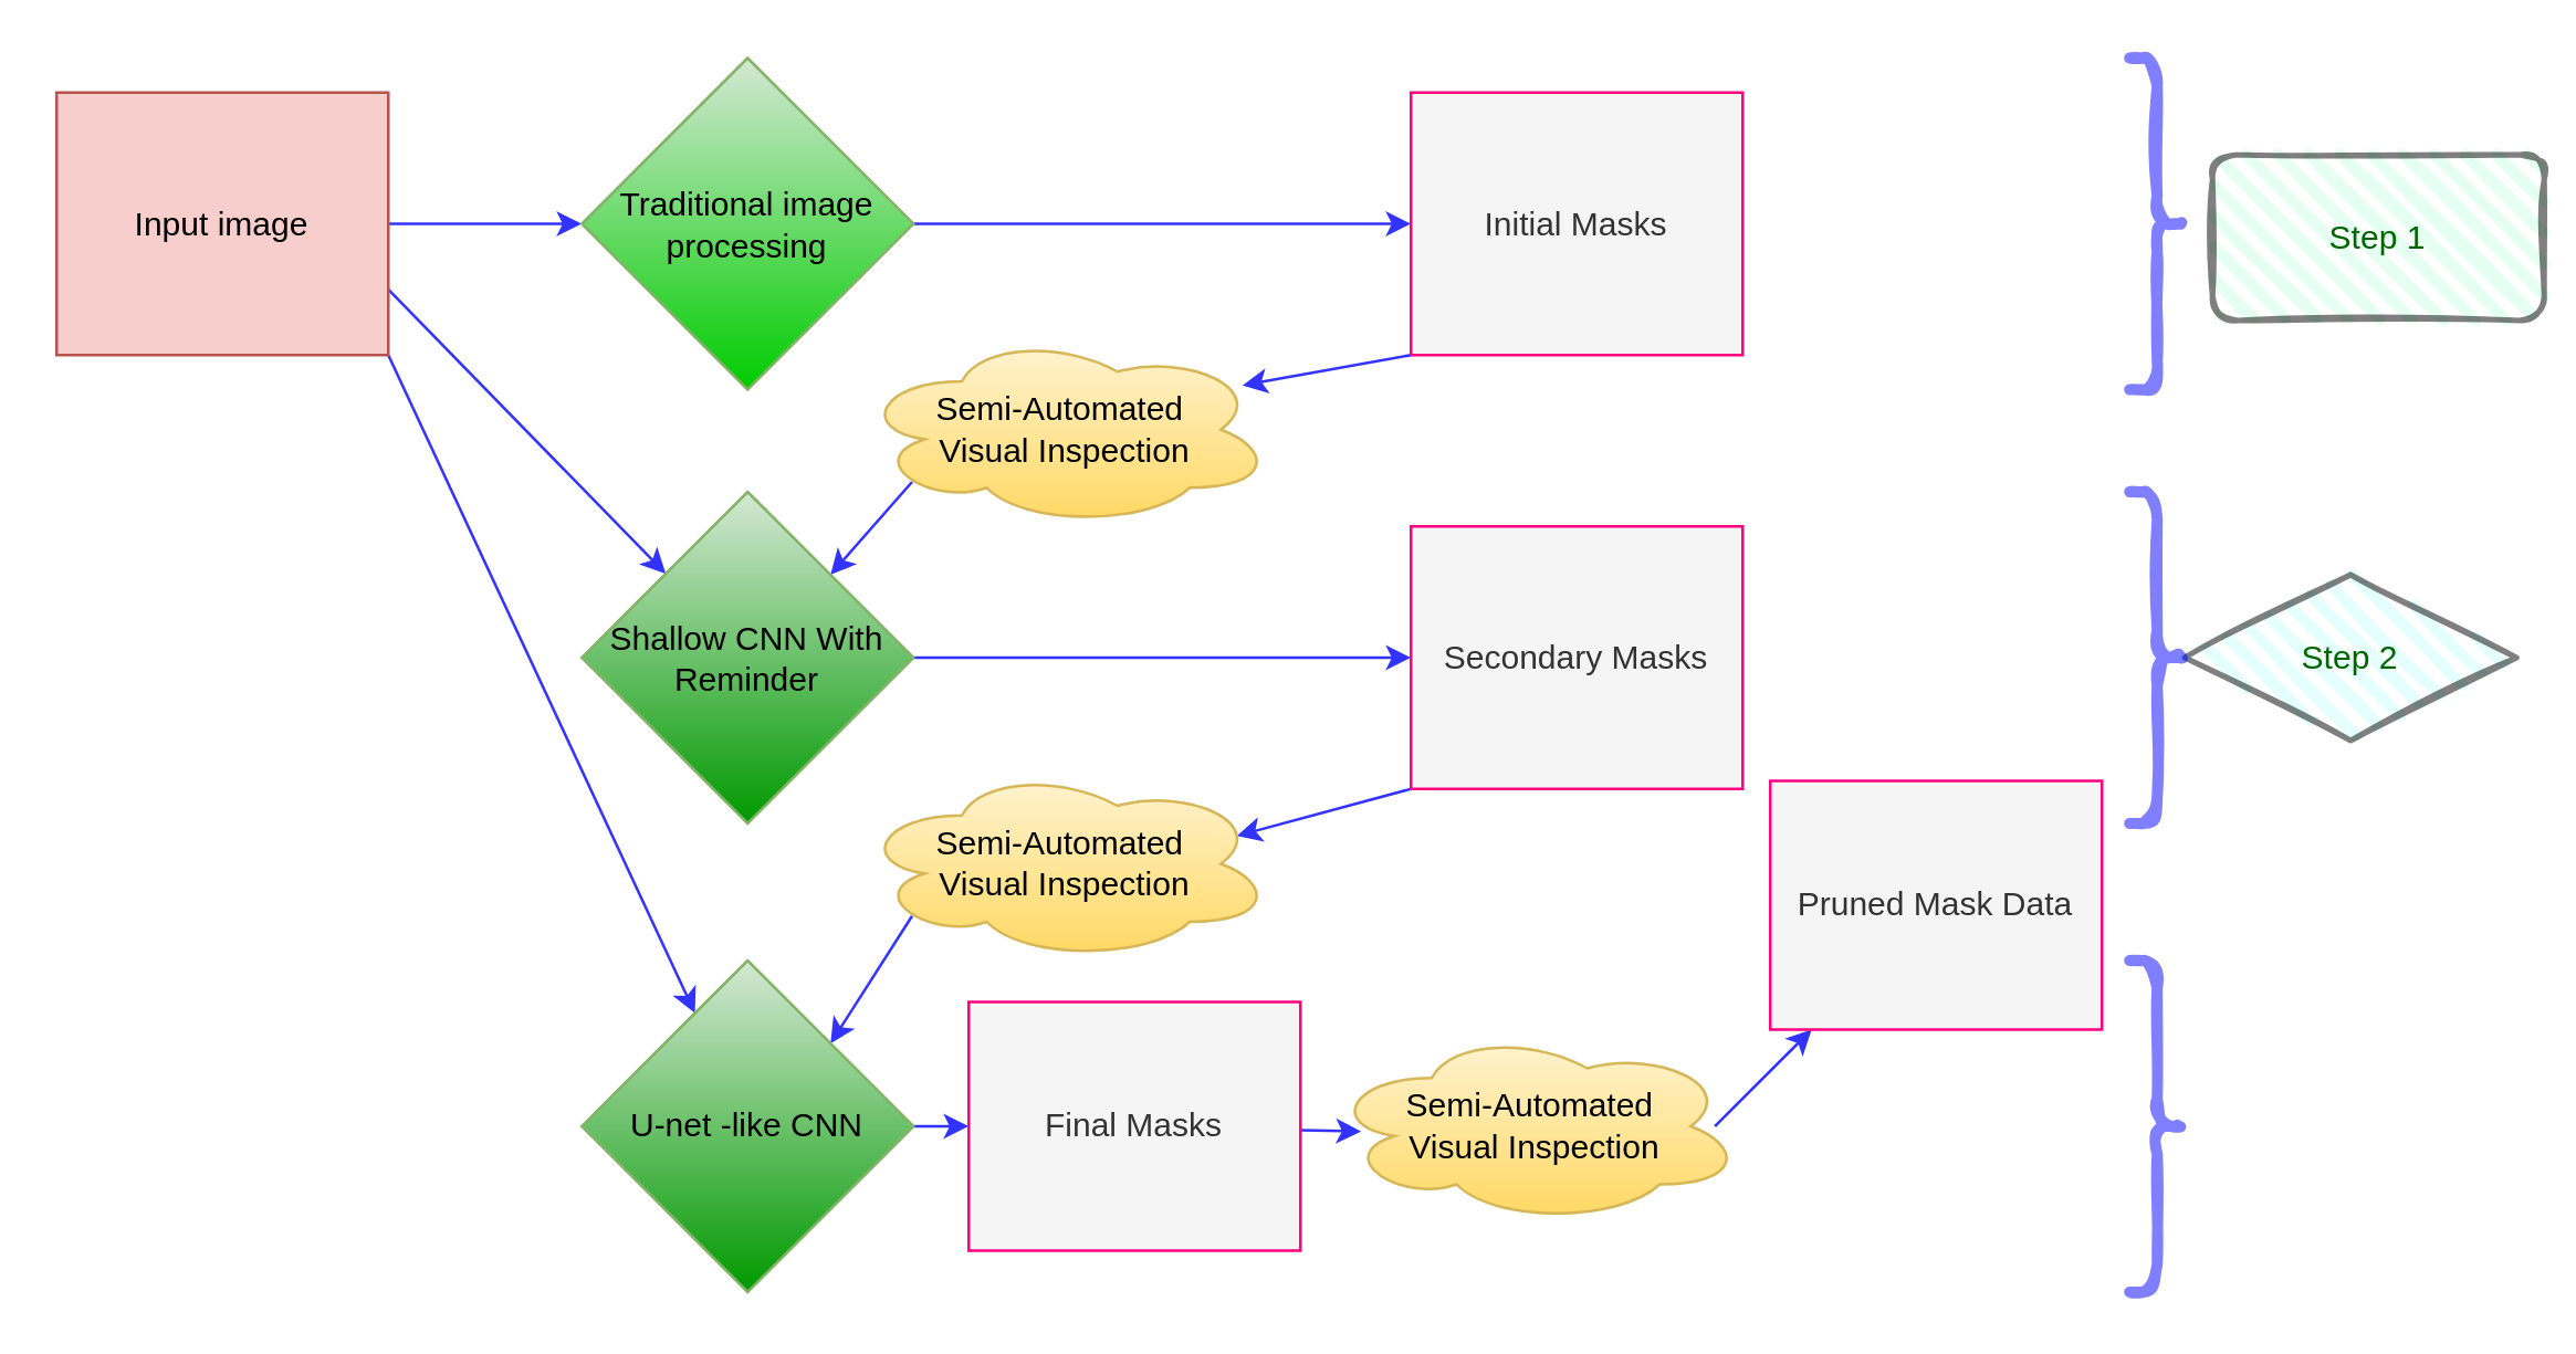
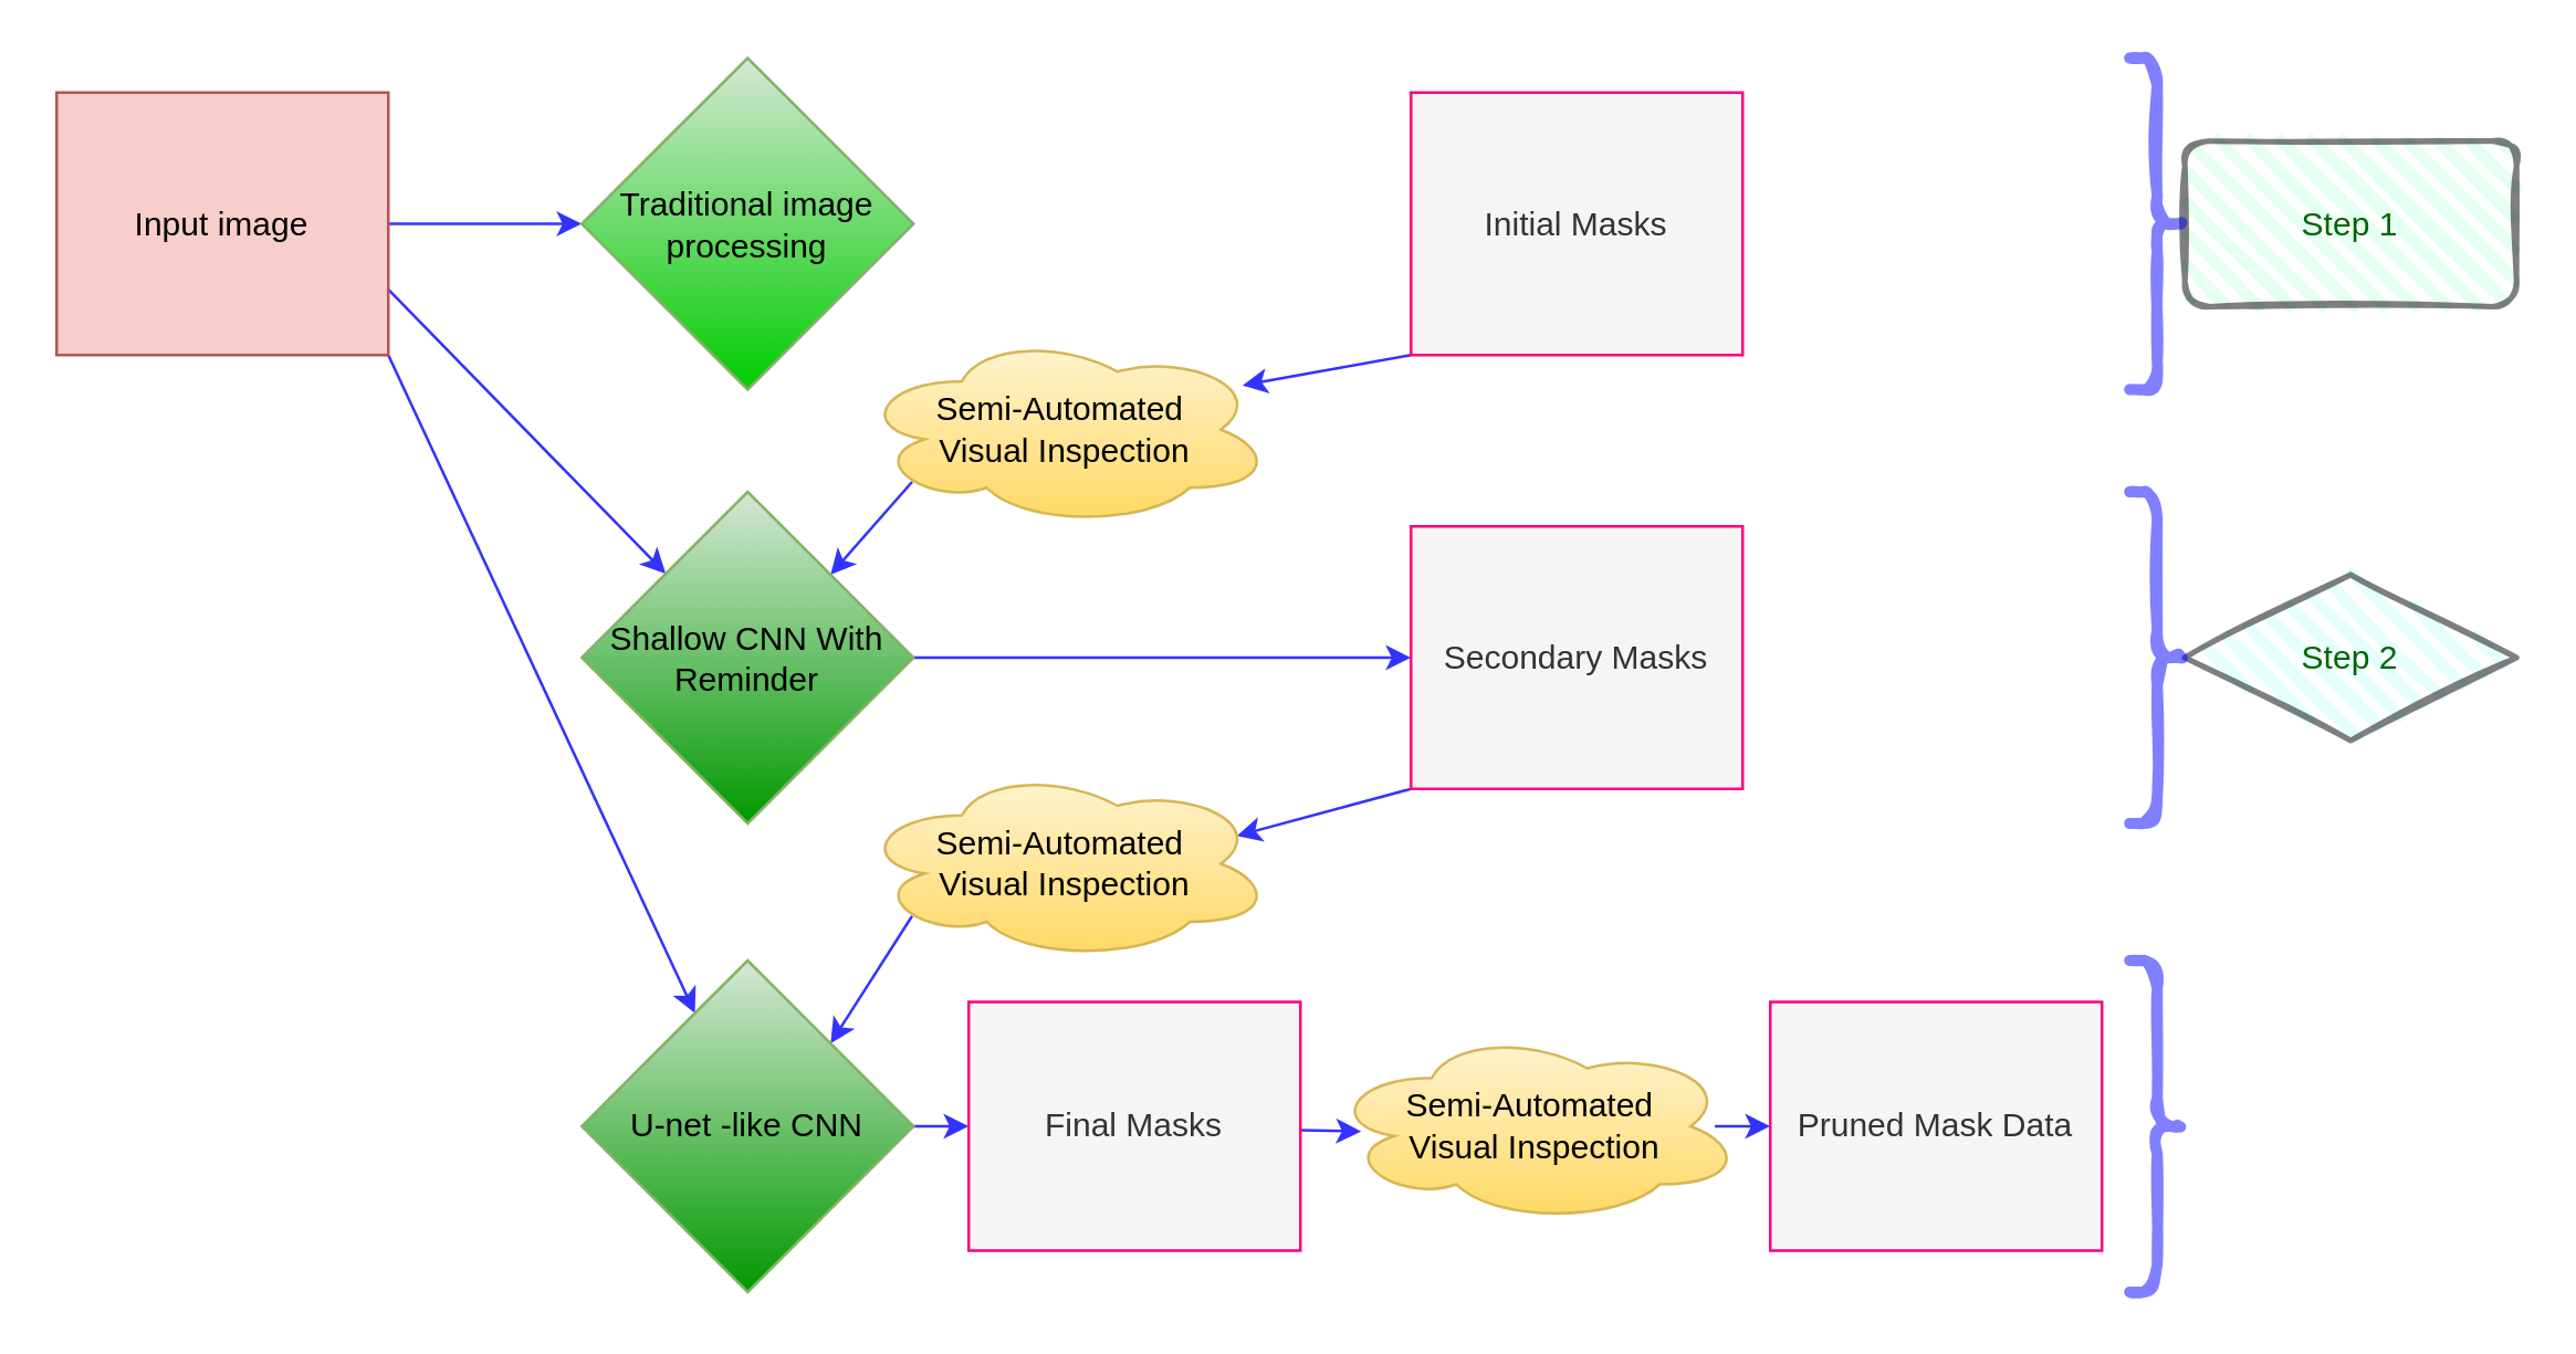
- <mxCell id="6" value="" style="edgeStyle=none;rounded=0;orthogonalLoop=1;jettySize=auto;html=1;fillColor=#dae8fc;strokeColor=#3333FF;exitX=1;exitY=0.5;exitDx=0;exitDy=0;" edge="1" parent="1" source="7" target="9"><mxGeometry relative="1" as="geometry"><mxPoint x="350" y="80.5" as="sourcePoint" /></mxGeometry></mxCell>
- <mxCell id="25" value="Step 1" style="rounded=1;whiteSpace=wrap;html=1;strokeWidth=2;fillWeight=4;hachureGap=8;hachureAngle=45;fillColor=#CCFFE6;sketch=1;gradientColor=none;shadow=0;glass=0;opacity=50;fontColor=#006600;" vertex="1" parent="1"><mxGeometry x="800" y="55.5" width="120" height="60" as="geometry" /></mxCell>
+ <mxCell id="25" value="Step 1" style="rounded=1;whiteSpace=wrap;html=1;strokeWidth=2;fillWeight=4;hachureGap=8;hachureAngle=45;fillColor=#CCFFE6;sketch=1;gradientColor=none;shadow=0;glass=0;opacity=50;fontColor=#006600;" vertex="1" parent="1"><mxGeometry x="790" y="50.5" width="120" height="60" as="geometry" /></mxCell>
- <mxCell id="24" value="Pruned Mask Data" style="whiteSpace=wrap;html=1;rounded=1;arcSize=0;fillColor=#f5f5f5;fontColor=#333333;strokeColor=#FF0080;" vertex="1" parent="1"><mxGeometry x="640" y="282.1" width="120" height="90" as="geometry" /></mxCell>
+ <mxCell id="24" value="Pruned Mask Data" style="whiteSpace=wrap;html=1;rounded=1;arcSize=0;fillColor=#f5f5f5;fontColor=#333333;strokeColor=#FF0080;" vertex="1" parent="1"><mxGeometry x="640" y="362.1" width="120" height="90" as="geometry" /></mxCell>
